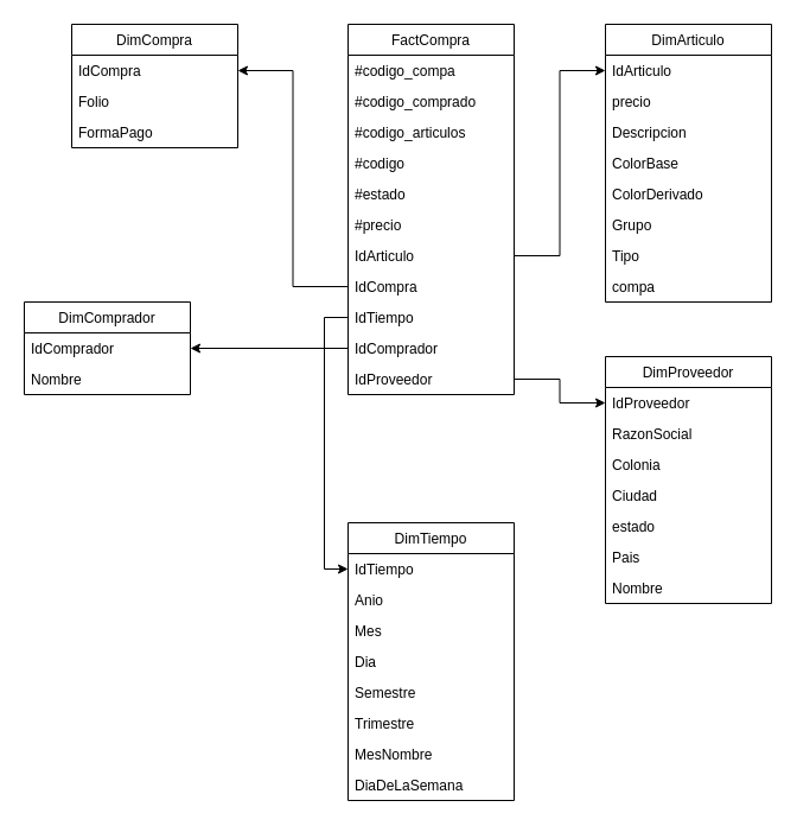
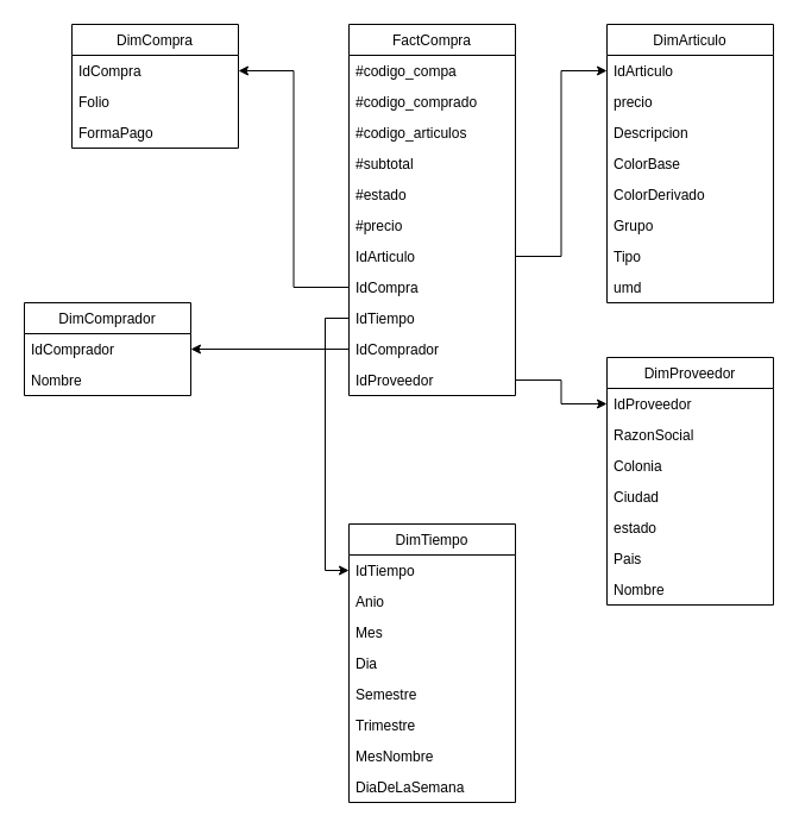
- <mxCell id="6" value="#codigo" style="text;strokeColor=none;fillColor=none;align=left;verticalAlign=top;spacingLeft=4;spacingRight=4;overflow=hidden;rotatable=0;points=[[0,0.5],[1,0.5]];portConstraint=eastwest;" parent="2" vertex="1"><mxGeometry y="104" width="140" height="26" as="geometry" /></mxCell>
+ <mxCell id="6" value="#subtotal" style="text;strokeColor=none;fillColor=none;align=left;verticalAlign=top;spacingLeft=4;spacingRight=4;overflow=hidden;rotatable=0;points=[[0,0.5],[1,0.5]];portConstraint=eastwest;" parent="2" vertex="1"><mxGeometry y="104" width="140" height="26" as="geometry" /></mxCell>
- <mxCell id="22" value="compa" style="text;strokeColor=none;fillColor=none;align=left;verticalAlign=top;spacingLeft=4;spacingRight=4;overflow=hidden;rotatable=0;points=[[0,0.5],[1,0.5]];portConstraint=eastwest;" parent="14" vertex="1"><mxGeometry y="208" width="140" height="26" as="geometry" /></mxCell>
+ <mxCell id="22" value="umd" style="text;strokeColor=none;fillColor=none;align=left;verticalAlign=top;spacingLeft=4;spacingRight=4;overflow=hidden;rotatable=0;points=[[0,0.5],[1,0.5]];portConstraint=eastwest;" parent="14" vertex="1"><mxGeometry y="208" width="140" height="26" as="geometry" /></mxCell>
